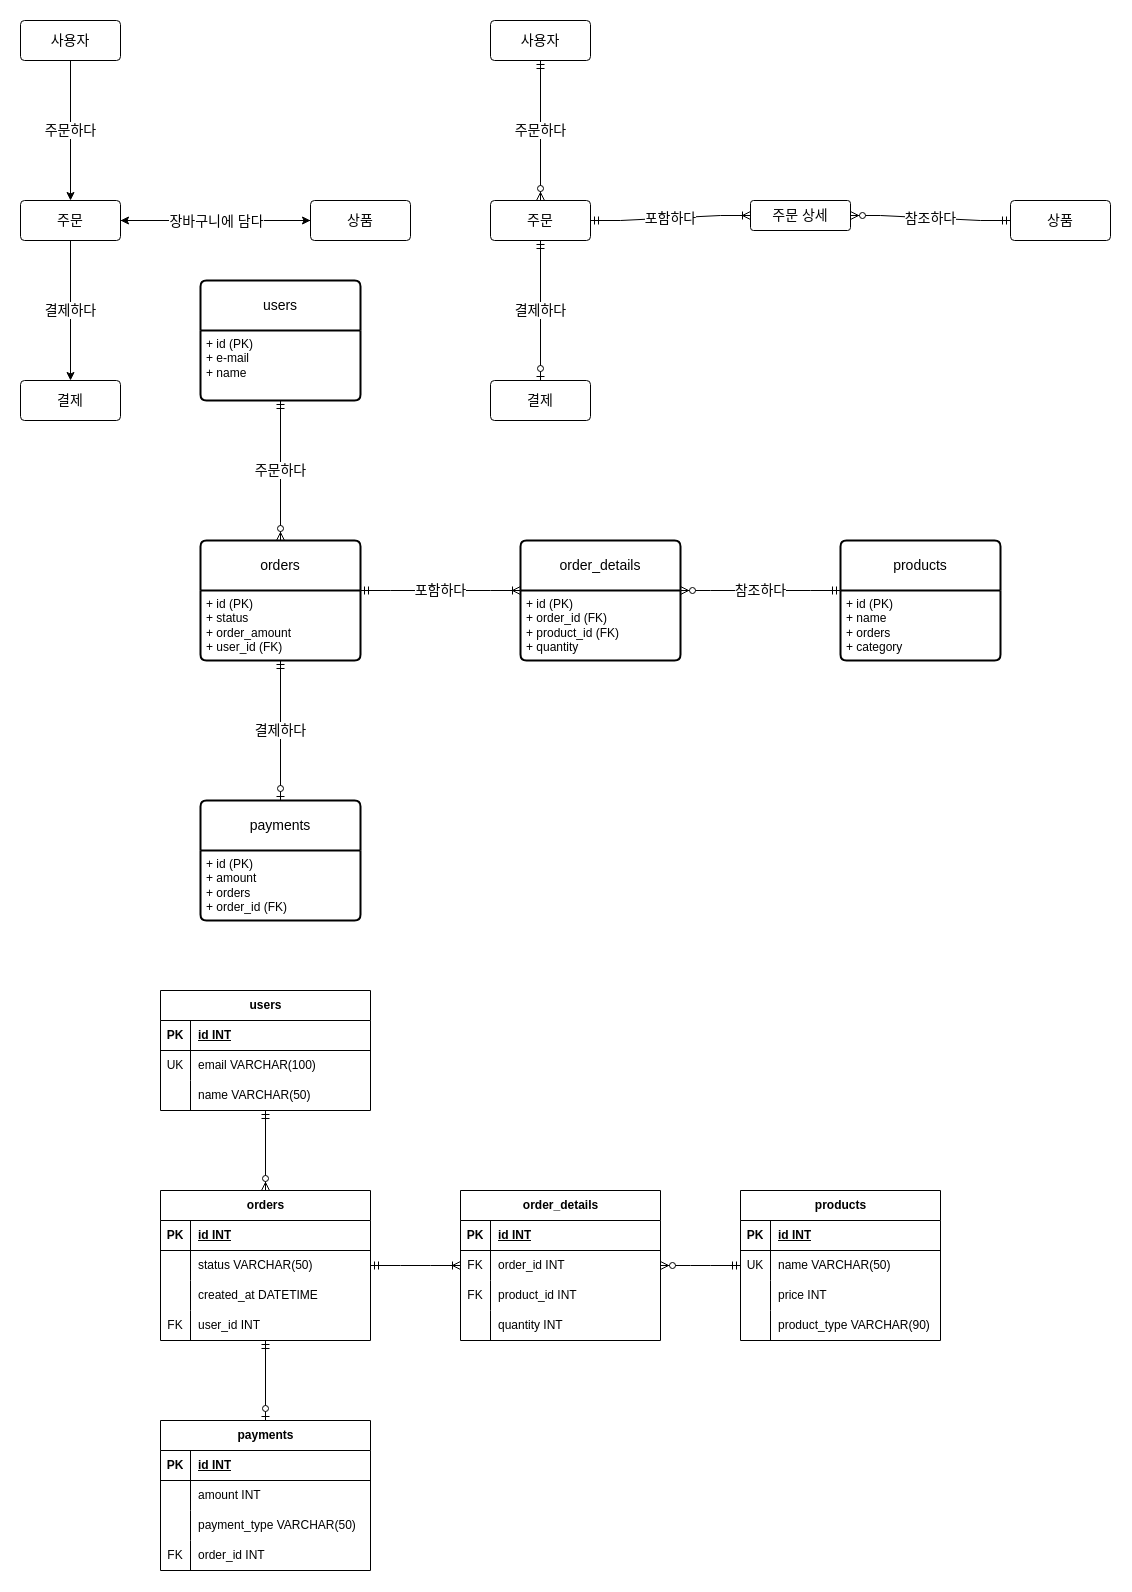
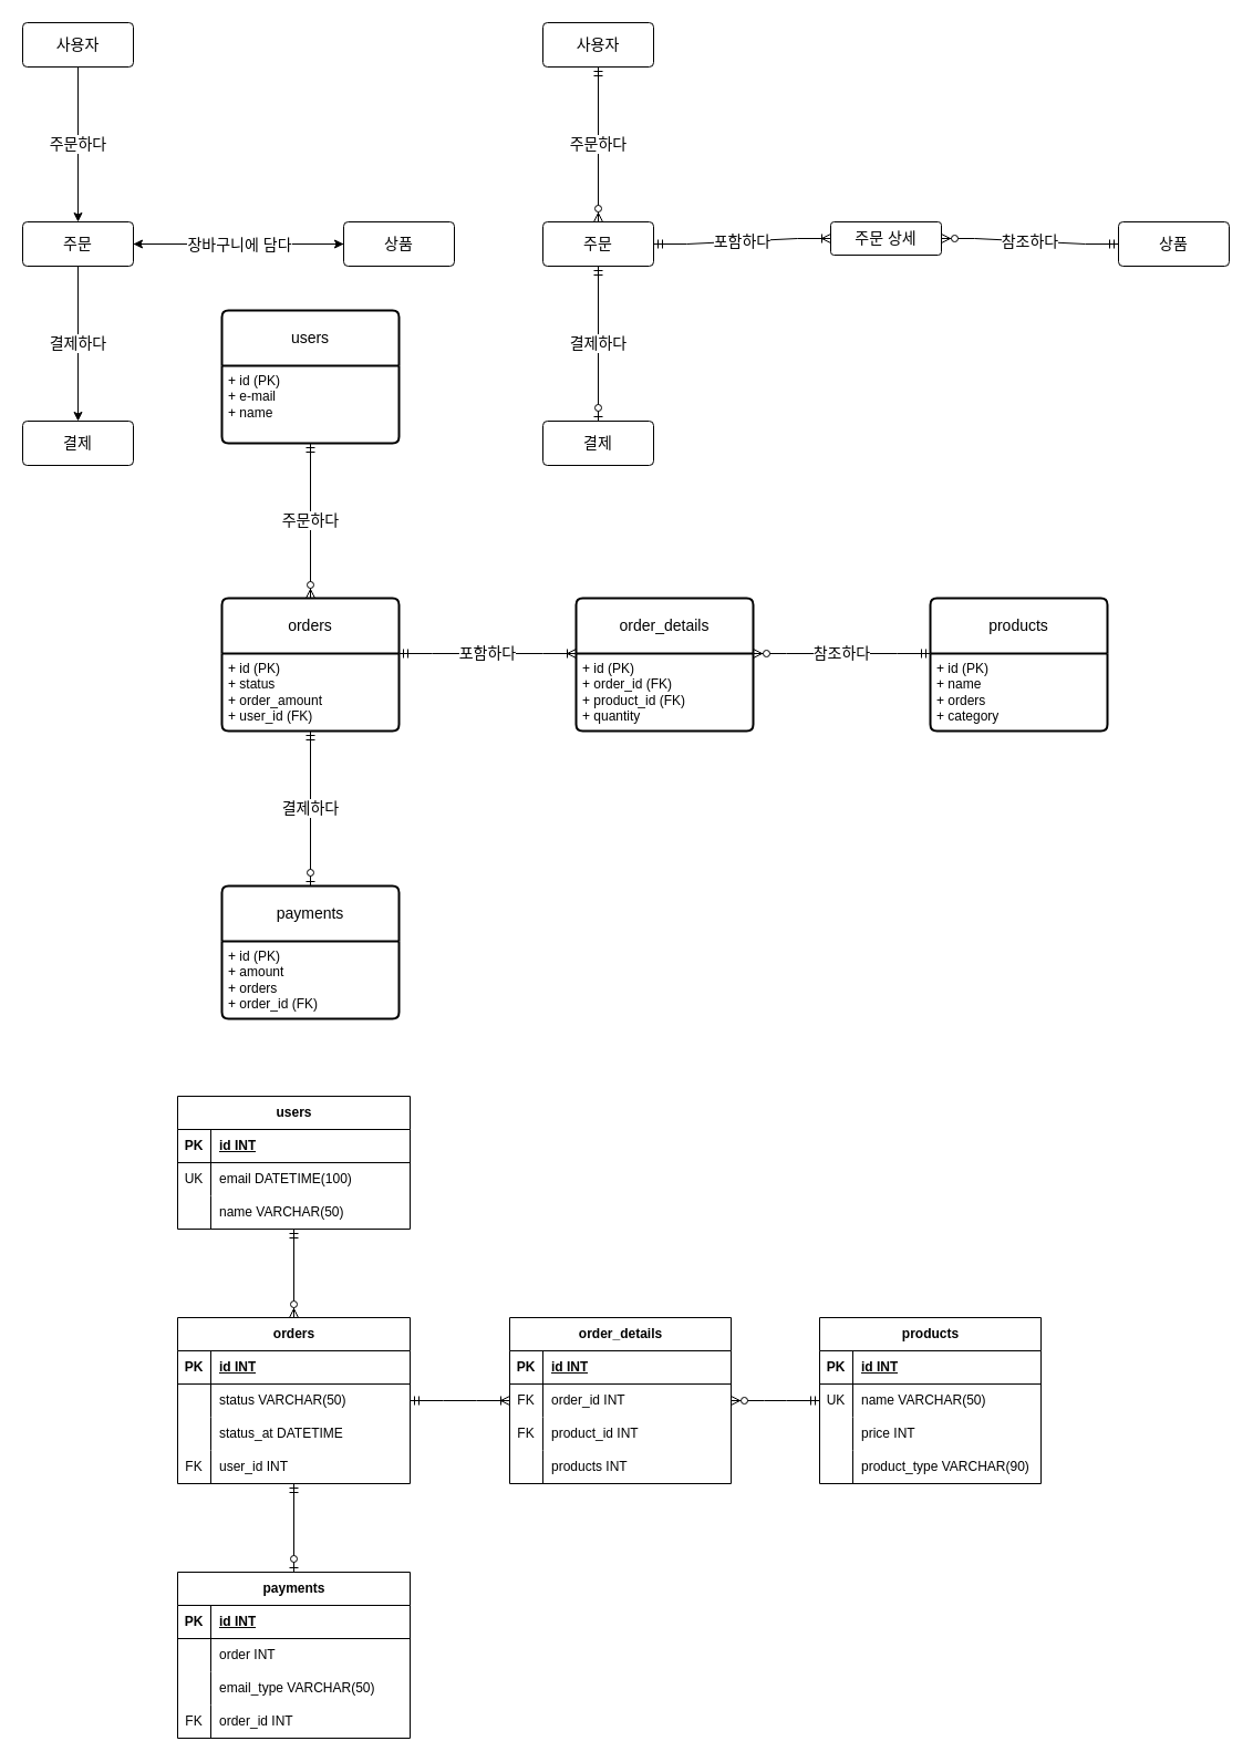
- <mxCell id="43" value="email VARCHAR(100)" style="shape=partialRectangle;connectable=0;fillColor=none;top=0;left=0;bottom=0;right=0;align=left;spacingLeft=6;overflow=hidden;whiteSpace=wrap;html=1;" vertex="1" parent="41"><mxGeometry x="30" width="180" height="30" as="geometry"><mxRectangle width="180" height="30" as="alternateBounds" /></mxGeometry></mxCell>
+ <mxCell id="43" value="email DATETIME(100)" style="shape=partialRectangle;connectable=0;fillColor=none;top=0;left=0;bottom=0;right=0;align=left;spacingLeft=6;overflow=hidden;whiteSpace=wrap;html=1;" vertex="1" parent="41"><mxGeometry x="30" width="180" height="30" as="geometry"><mxRectangle width="180" height="30" as="alternateBounds" /></mxGeometry></mxCell>
- <mxCell id="56" value="created_at DATETIME" style="shape=partialRectangle;connectable=0;fillColor=none;top=0;left=0;bottom=0;right=0;align=left;spacingLeft=6;overflow=hidden;whiteSpace=wrap;html=1;" vertex="1" parent="54"><mxGeometry x="30" width="180" height="30" as="geometry"><mxRectangle width="180" height="30" as="alternateBounds" /></mxGeometry></mxCell>
+ <mxCell id="56" value="status_at DATETIME" style="shape=partialRectangle;connectable=0;fillColor=none;top=0;left=0;bottom=0;right=0;align=left;spacingLeft=6;overflow=hidden;whiteSpace=wrap;html=1;" vertex="1" parent="54"><mxGeometry x="30" width="180" height="30" as="geometry"><mxRectangle width="180" height="30" as="alternateBounds" /></mxGeometry></mxCell>
- <mxCell id="72" value="quantity INT" style="shape=partialRectangle;connectable=0;fillColor=none;top=0;left=0;bottom=0;right=0;align=left;spacingLeft=6;overflow=hidden;whiteSpace=wrap;html=1;" vertex="1" parent="70"><mxGeometry x="30" width="170" height="30" as="geometry"><mxRectangle width="170" height="30" as="alternateBounds" /></mxGeometry></mxCell>
+ <mxCell id="72" value="products INT" style="shape=partialRectangle;connectable=0;fillColor=none;top=0;left=0;bottom=0;right=0;align=left;spacingLeft=6;overflow=hidden;whiteSpace=wrap;html=1;" vertex="1" parent="70"><mxGeometry x="30" width="170" height="30" as="geometry"><mxRectangle width="170" height="30" as="alternateBounds" /></mxGeometry></mxCell>
- <mxCell id="92" value="amount INT" style="shape=partialRectangle;connectable=0;fillColor=none;top=0;left=0;bottom=0;right=0;align=left;spacingLeft=6;overflow=hidden;whiteSpace=wrap;html=1;" vertex="1" parent="90"><mxGeometry x="30" width="180" height="30" as="geometry"><mxRectangle width="180" height="30" as="alternateBounds" /></mxGeometry></mxCell>
+ <mxCell id="92" value="order INT" style="shape=partialRectangle;connectable=0;fillColor=none;top=0;left=0;bottom=0;right=0;align=left;spacingLeft=6;overflow=hidden;whiteSpace=wrap;html=1;" vertex="1" parent="90"><mxGeometry x="30" width="180" height="30" as="geometry"><mxRectangle width="180" height="30" as="alternateBounds" /></mxGeometry></mxCell>
- <mxCell id="95" value="payment_type VARCHAR(50)" style="shape=partialRectangle;connectable=0;fillColor=none;top=0;left=0;bottom=0;right=0;align=left;spacingLeft=6;overflow=hidden;whiteSpace=wrap;html=1;" vertex="1" parent="93"><mxGeometry x="30" width="180" height="30" as="geometry"><mxRectangle width="180" height="30" as="alternateBounds" /></mxGeometry></mxCell>
+ <mxCell id="95" value="email_type VARCHAR(50)" style="shape=partialRectangle;connectable=0;fillColor=none;top=0;left=0;bottom=0;right=0;align=left;spacingLeft=6;overflow=hidden;whiteSpace=wrap;html=1;" vertex="1" parent="93"><mxGeometry x="30" width="180" height="30" as="geometry"><mxRectangle width="180" height="30" as="alternateBounds" /></mxGeometry></mxCell>
